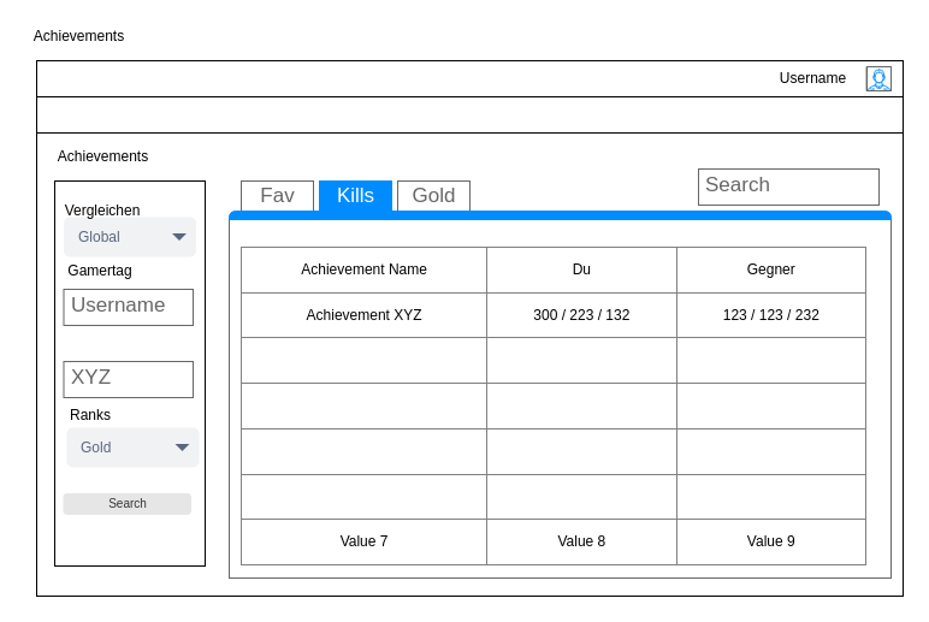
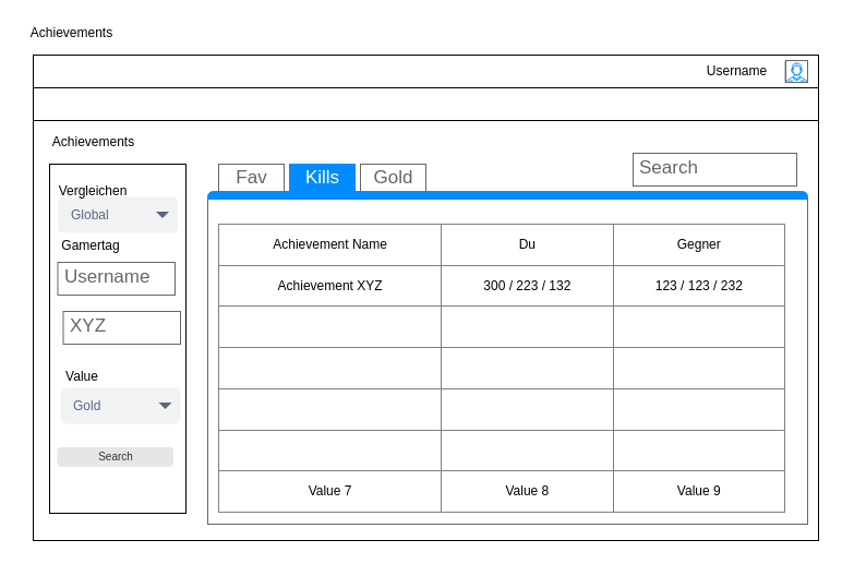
- <mxCell id="22" value="XYZ" style="strokeWidth=1;shadow=0;dashed=0;align=center;html=1;shape=mxgraph.mockup.text.textBox;fontColor=#666666;align=left;fontSize=17;spacingLeft=4;spacingTop=-3;strokeColor=#666666;mainText=" vertex="1" parent="1"><mxGeometry x="52.5" y="300" width="107.5" height="30" as="geometry" /></mxCell>
+ <mxCell id="22" value="XYZ" style="strokeWidth=1;shadow=0;dashed=0;align=center;html=1;shape=mxgraph.mockup.text.textBox;fontColor=#666666;align=left;fontSize=17;spacingLeft=4;spacingTop=-3;strokeColor=#666666;mainText=" vertex="1" parent="1"><mxGeometry x="57.5" y="285" width="107.5" height="30" as="geometry" /></mxCell>
- <mxCell id="25" value="Ranks" style="text;html=1;strokeColor=none;fillColor=none;align=center;verticalAlign=middle;whiteSpace=wrap;rounded=0;" vertex="1" parent="1"><mxGeometry x="45" y="330" width="60" height="30" as="geometry" /></mxCell>
+ <mxCell id="25" value="Value" style="text;html=1;strokeColor=none;fillColor=none;align=center;verticalAlign=middle;whiteSpace=wrap;rounded=0;" vertex="1" parent="1"><mxGeometry x="45" y="330" width="60" height="30" as="geometry" /></mxCell>
